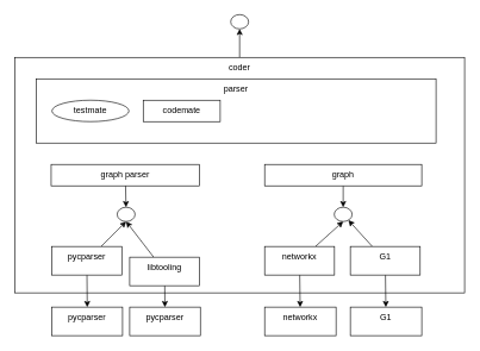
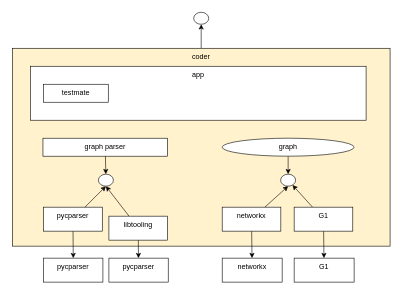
- <mxCell id="29" value="parser" style="whiteSpace=wrap;html=1;verticalAlign=top;movable=1;resizable=1;rotatable=1;deletable=1;editable=1;connectable=1;" vertex="1" parent="28"><mxGeometry width="560" height="90" as="geometry" /></mxCell>
+ <mxCell id="29" value="app" style="whiteSpace=wrap;html=1;verticalAlign=top;movable=1;resizable=1;rotatable=1;deletable=1;editable=1;connectable=1;" vertex="1" parent="28"><mxGeometry width="560" height="90" as="geometry" /></mxCell>
- <mxCell id="31" value="testmate" style="ellipse;whiteSpace=wrap;html=1;verticalAlign=top;movable=1;resizable=1;rotatable=1;deletable=1;editable=1;connectable=1;" vertex="1" parent="30"><mxGeometry width="107.83" height="30" as="geometry" /></mxCell>
+ <mxCell id="31" value="testmate" style="whiteSpace=wrap;html=1;verticalAlign=top;movable=1;resizable=1;rotatable=1;deletable=1;editable=1;connectable=1;" vertex="1" parent="30"><mxGeometry width="107.83" height="30" as="geometry" /></mxCell>
- <mxCell id="33" value="codemate" style="whiteSpace=wrap;html=1;verticalAlign=top;movable=1;resizable=1;rotatable=1;deletable=1;editable=1;connectable=1;" vertex="1" parent="32"><mxGeometry width="107.83" height="30" as="geometry" /></mxCell>
- <mxCell id="3" value="coder" style="whiteSpace=wrap;html=1;verticalAlign=top;" vertex="1" parent="1"><mxGeometry x="20" y="80" width="630" height="330" as="geometry" /></mxCell>
+ <mxCell id="3" value="coder" style="whiteSpace=wrap;html=1;verticalAlign=top;fillColor=#fff2cc;" vertex="1" parent="1"><mxGeometry x="20" y="80" width="630" height="330" as="geometry" /></mxCell>
- <mxCell id="9" value="graph" style="whiteSpace=wrap;html=1;verticalAlign=top;" vertex="1" parent="1"><mxGeometry x="370" y="230" width="220" height="30" as="geometry" /></mxCell>
+ <mxCell id="9" value="graph" style="ellipse;whiteSpace=wrap;html=1;verticalAlign=top;" vertex="1" parent="1"><mxGeometry x="370" y="230" width="220" height="30" as="geometry" /></mxCell>
